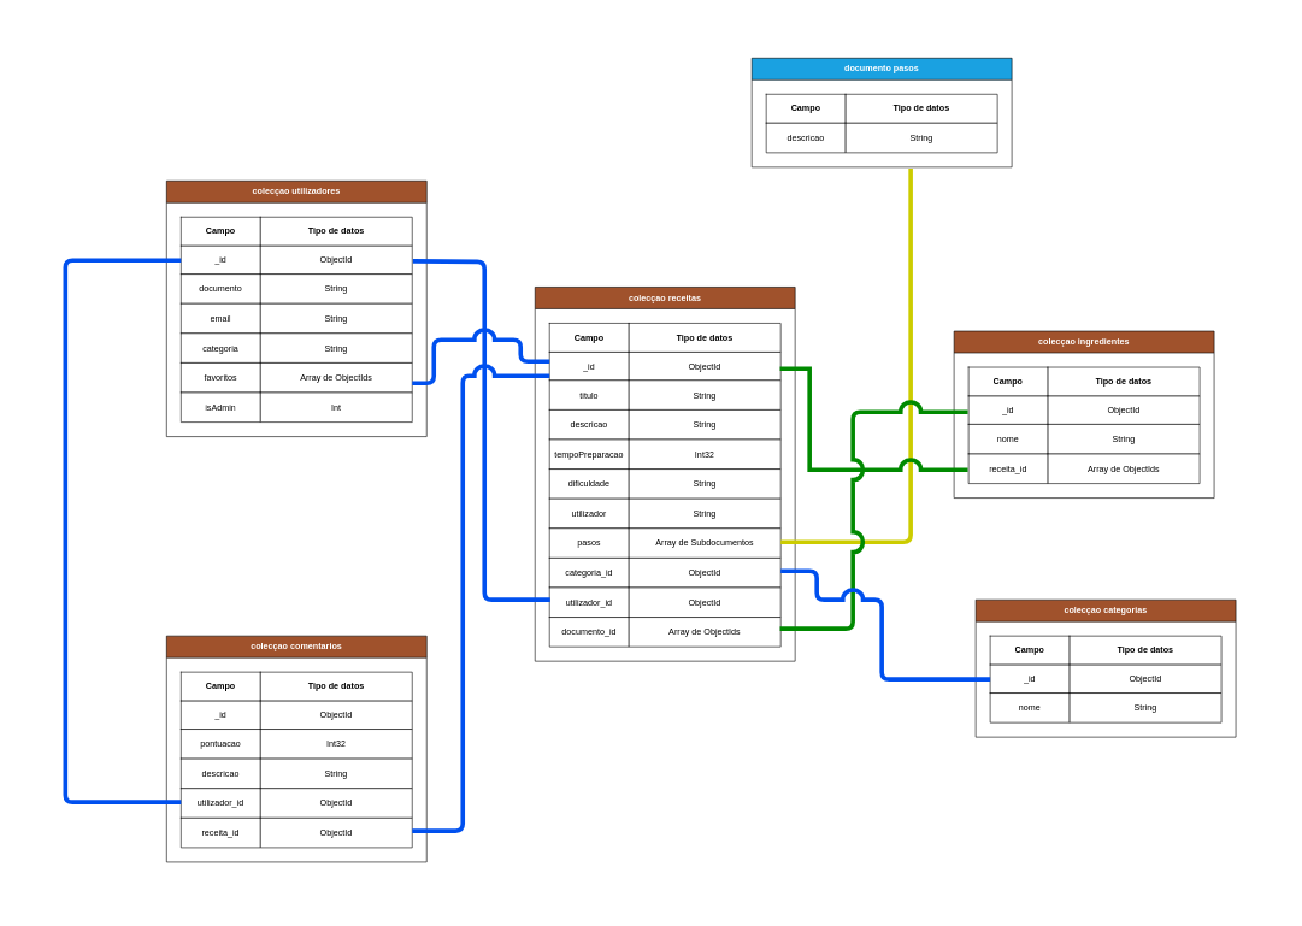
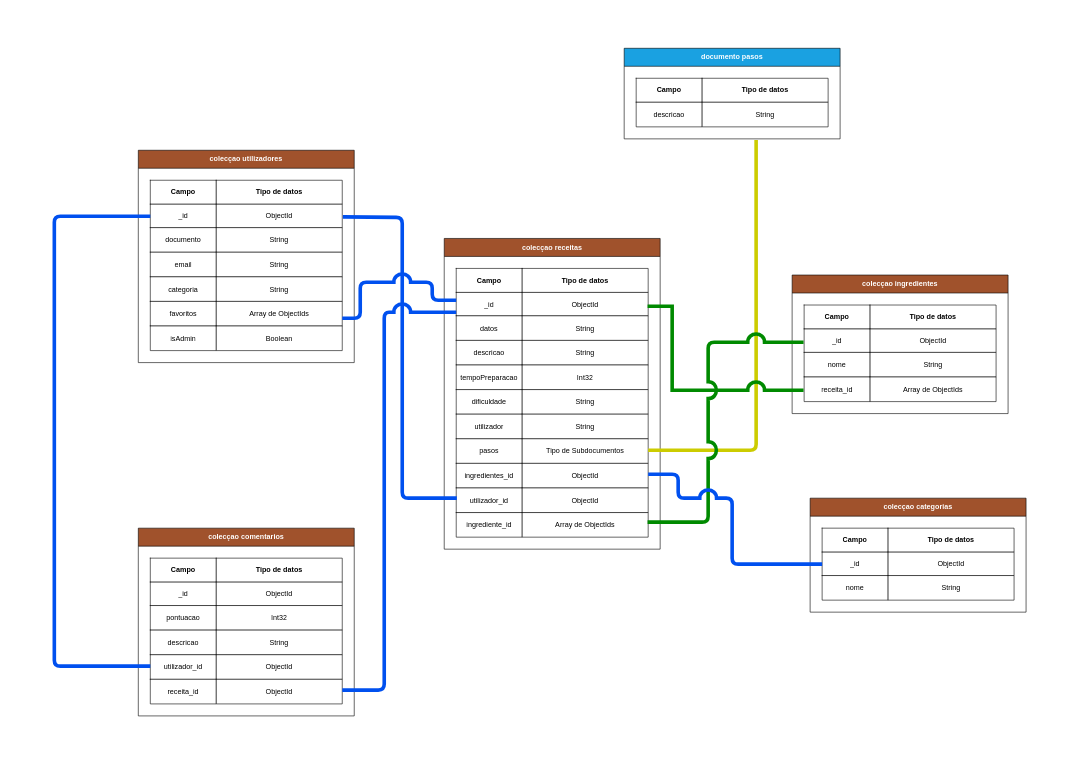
- <mxCell id="67" value="titulo" style="shape=partialRectangle;html=1;whiteSpace=wrap;connectable=0;top=1;left=1;bottom=1;right=1;overflow=hidden;" parent="65" vertex="1"><mxGeometry x="20" width="110" height="41" as="geometry"><mxRectangle width="110" height="41" as="alternateBounds" /></mxGeometry></mxCell>
+ <mxCell id="67" value="datos" style="shape=partialRectangle;html=1;whiteSpace=wrap;connectable=0;top=1;left=1;bottom=1;right=1;overflow=hidden;" parent="65" vertex="1"><mxGeometry x="20" width="110" height="41" as="geometry"><mxRectangle width="110" height="41" as="alternateBounds" /></mxGeometry></mxCell>
- <mxCell id="42" value="Int" style="shape=partialRectangle;html=1;whiteSpace=wrap;connectable=0;top=1;left=1;bottom=1;right=1;overflow=hidden;" parent="39" vertex="1"><mxGeometry x="130" width="210" height="41" as="geometry"><mxRectangle width="210" height="41" as="alternateBounds" /></mxGeometry></mxCell>
+ <mxCell id="42" value="Boolean" style="shape=partialRectangle;html=1;whiteSpace=wrap;connectable=0;top=1;left=1;bottom=1;right=1;overflow=hidden;" parent="39" vertex="1"><mxGeometry x="130" width="210" height="41" as="geometry"><mxRectangle width="210" height="41" as="alternateBounds" /></mxGeometry></mxCell>
- <mxCell id="93" value="Array de Subdocumentos" style="shape=partialRectangle;html=1;whiteSpace=wrap;connectable=0;top=1;left=1;bottom=1;right=1;overflow=hidden;" parent="90" vertex="1"><mxGeometry x="130" width="210" height="41" as="geometry"><mxRectangle width="210" height="41" as="alternateBounds" /></mxGeometry></mxCell>
+ <mxCell id="93" value="Tipo de Subdocumentos" style="shape=partialRectangle;html=1;whiteSpace=wrap;connectable=0;top=1;left=1;bottom=1;right=1;overflow=hidden;" parent="90" vertex="1"><mxGeometry x="130" width="210" height="41" as="geometry"><mxRectangle width="210" height="41" as="alternateBounds" /></mxGeometry></mxCell>
- <mxCell id="97" value="categoria_id" style="shape=partialRectangle;html=1;whiteSpace=wrap;connectable=0;top=1;left=1;bottom=1;right=1;overflow=hidden;" parent="95" vertex="1"><mxGeometry x="20" width="110" height="41" as="geometry"><mxRectangle width="110" height="41" as="alternateBounds" /></mxGeometry></mxCell>
+ <mxCell id="97" value="ingredientes_id" style="shape=partialRectangle;html=1;whiteSpace=wrap;connectable=0;top=1;left=1;bottom=1;right=1;overflow=hidden;" parent="95" vertex="1"><mxGeometry x="20" width="110" height="41" as="geometry"><mxRectangle width="110" height="41" as="alternateBounds" /></mxGeometry></mxCell>
- <mxCell id="107" value="documento_id" style="shape=partialRectangle;html=1;whiteSpace=wrap;connectable=0;top=1;left=1;bottom=1;right=1;overflow=hidden;" parent="105" vertex="1"><mxGeometry x="20" width="110" height="41" as="geometry"><mxRectangle width="110" height="41" as="alternateBounds" /></mxGeometry></mxCell>
+ <mxCell id="107" value="ingrediente_id" style="shape=partialRectangle;html=1;whiteSpace=wrap;connectable=0;top=1;left=1;bottom=1;right=1;overflow=hidden;" parent="105" vertex="1"><mxGeometry x="20" width="110" height="41" as="geometry"><mxRectangle width="110" height="41" as="alternateBounds" /></mxGeometry></mxCell>
